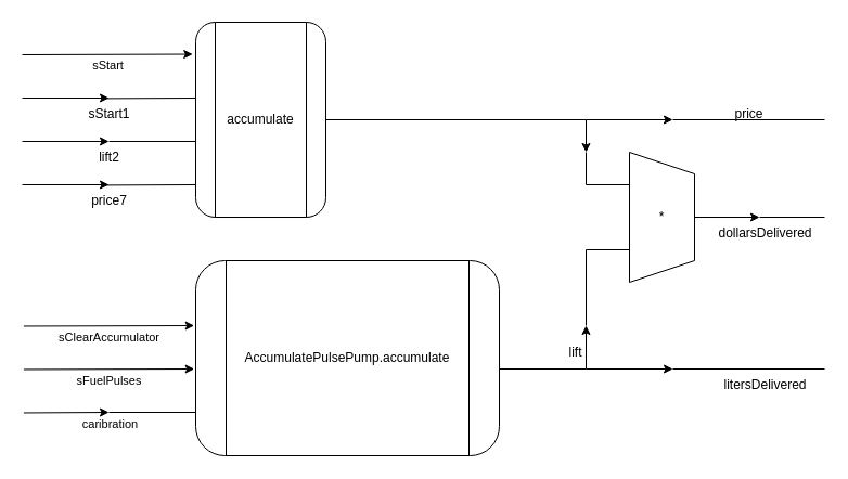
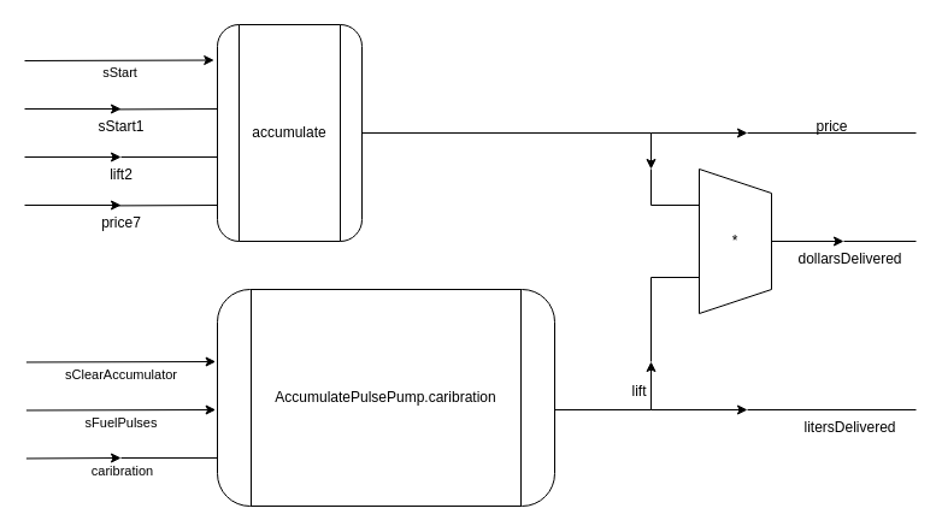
- <mxCell id="17" value="AccumulatePulsePump.accumulate" style="shape=process;whiteSpace=wrap;html=1;backgroundOutline=1;rounded=1;" vertex="1" parent="1"><mxGeometry x="180" y="240" width="280" height="180" as="geometry" /></mxCell>
+ <mxCell id="17" value="AccumulatePulsePump.caribration" style="shape=process;whiteSpace=wrap;html=1;backgroundOutline=1;rounded=1;" vertex="1" parent="1"><mxGeometry x="180" y="240" width="280" height="180" as="geometry" /></mxCell>
